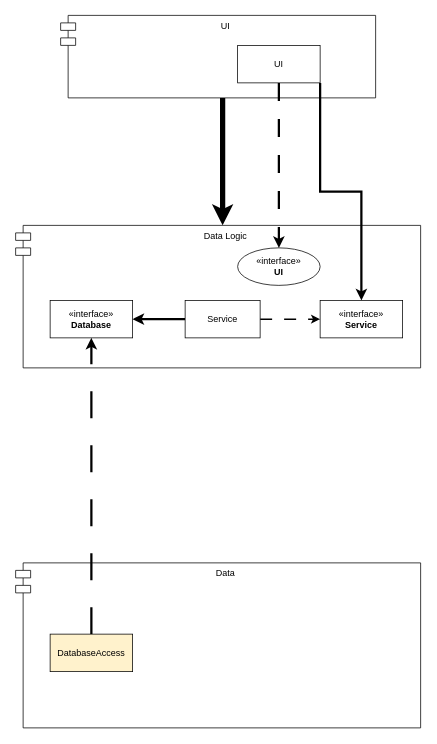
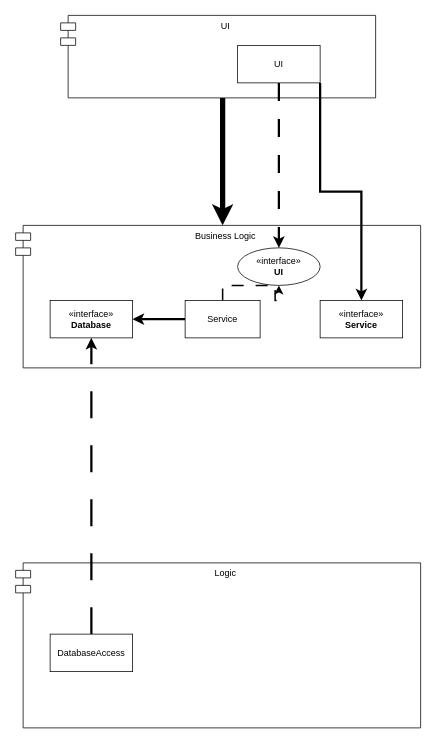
- <mxCell id="4" value="Data Logic" style="shape=module;align=left;spacingLeft=20;align=center;verticalAlign=top;whiteSpace=wrap;html=1;" vertex="1" parent="1"><mxGeometry x="20" y="300" width="540" height="190" as="geometry" /></mxCell>
+ <mxCell id="4" value="Business Logic" style="shape=module;align=left;spacingLeft=20;align=center;verticalAlign=top;whiteSpace=wrap;html=1;" vertex="1" parent="1"><mxGeometry x="20" y="300" width="540" height="190" as="geometry" /></mxCell>
- <mxCell id="9" style="edgeStyle=orthogonalEdgeStyle;rounded=0;orthogonalLoop=1;jettySize=auto;html=1;entryX=0;entryY=0.5;entryDx=0;entryDy=0;dashed=1;dashPattern=8 8;strokeWidth=2;" edge="1" parent="1" source="11" target="16"><mxGeometry relative="1" as="geometry" /></mxCell>
+ <mxCell id="9" style="edgeStyle=orthogonalEdgeStyle;rounded=0;orthogonalLoop=1;jettySize=auto;html=1;dashed=1;dashPattern=8 8;strokeWidth=2;" edge="1" parent="1" source="11" target="12"><mxGeometry relative="1" as="geometry" /></mxCell>
- <mxCell id="5" value="Data" style="shape=module;align=left;spacingLeft=20;align=center;verticalAlign=top;whiteSpace=wrap;html=1;" vertex="1" parent="1"><mxGeometry x="20" y="750" width="540" height="220" as="geometry" /></mxCell>
+ <mxCell id="5" value="Logic" style="shape=module;align=left;spacingLeft=20;align=center;verticalAlign=top;whiteSpace=wrap;html=1;" vertex="1" parent="1"><mxGeometry x="20" y="750" width="540" height="220" as="geometry" /></mxCell>
- <mxCell id="7" value="DatabaseAccess" style="html=1;whiteSpace=wrap;fillColor=#fff2cc;" vertex="1" parent="1"><mxGeometry x="66" y="845" width="110" height="50" as="geometry" /></mxCell>
+ <mxCell id="7" value="DatabaseAccess" style="html=1;whiteSpace=wrap;" vertex="1" parent="1"><mxGeometry x="66" y="845" width="110" height="50" as="geometry" /></mxCell>
